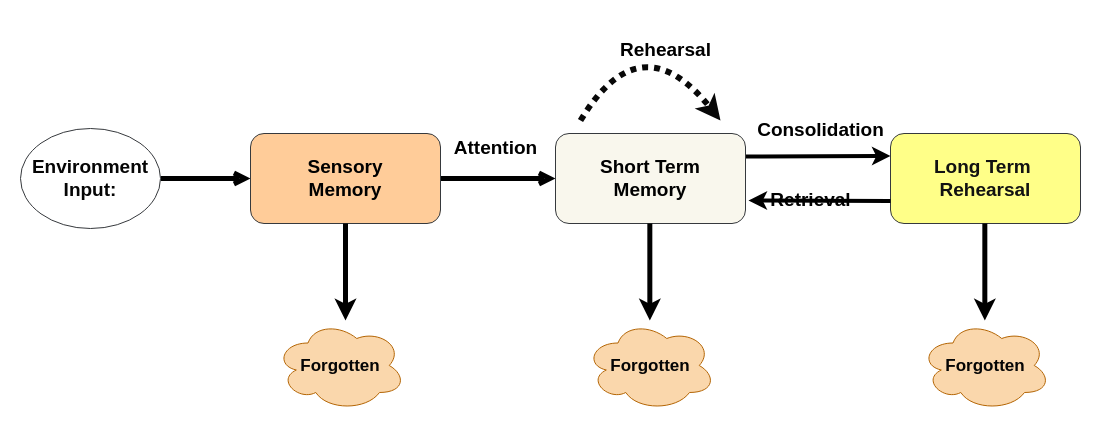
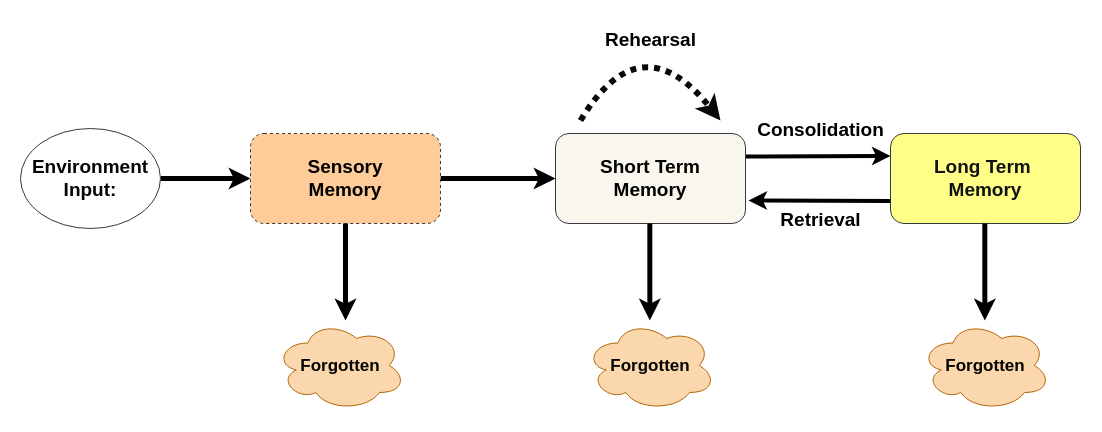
- <mxCell id="10" value="&lt;font color=&quot;#000000&quot;&gt;&lt;b&gt;Rehearsal&lt;/b&gt;&lt;/font&gt;" style="text;html=1;align=center;verticalAlign=middle;resizable=0;points=[];autosize=1;strokeColor=none;fillColor=none;fontSize=19;fontFamily=Helvetica;fontColor=default;" vertex="1" parent="1"><mxGeometry x="610" y="30" width="110" height="40" as="geometry" /></mxCell>
+ <mxCell id="10" value="&lt;font color=&quot;#000000&quot;&gt;&lt;b&gt;Rehearsal&lt;/b&gt;&lt;/font&gt;" style="text;html=1;align=center;verticalAlign=middle;resizable=0;points=[];autosize=1;strokeColor=none;fillColor=none;fontSize=19;fontFamily=Helvetica;fontColor=default;" vertex="1" parent="1"><mxGeometry x="595" y="20" width="110" height="40" as="geometry" /></mxCell>
- <mxCell id="12" value="&lt;font color=&quot;#000000&quot;&gt;&lt;b&gt;Attention&lt;/b&gt;&lt;/font&gt;" style="text;html=1;align=center;verticalAlign=middle;resizable=0;points=[];autosize=1;strokeColor=none;fillColor=none;fontSize=19;fontFamily=Helvetica;fontColor=default;" vertex="1" parent="1"><mxGeometry x="440" y="128" width="110" height="40" as="geometry" /></mxCell>
- <mxCell id="2" style="edgeStyle=none;html=1;fontSize=19;strokeColor=#000000;strokeWidth=5;endArrow=open;" edge="1" parent="1" source="3" target="5"><mxGeometry relative="1" as="geometry"><mxPoint x="280" y="178" as="targetPoint" /></mxGeometry></mxCell>
+ <mxCell id="2" style="edgeStyle=none;html=1;fontSize=19;strokeColor=#000000;strokeWidth=5;" edge="1" parent="1" source="3" target="5"><mxGeometry relative="1" as="geometry"><mxPoint x="280" y="178" as="targetPoint" /></mxGeometry></mxCell>
- <mxCell id="5" value="&lt;font color=&quot;#000000&quot;&gt;&lt;b&gt;Sensory&lt;br style=&quot;font-size: 19px;&quot;&gt;Memory&lt;/b&gt;&lt;/font&gt;" style="rounded=1;whiteSpace=wrap;html=1;fontSize=19;fillColor=#ffcc99;strokeColor=#36393d;" vertex="1" parent="1"><mxGeometry x="250" y="133" width="190" height="90" as="geometry" /></mxCell>
+ <mxCell id="5" value="&lt;font color=&quot;#000000&quot;&gt;&lt;b&gt;Sensory&lt;br style=&quot;font-size: 19px;&quot;&gt;Memory&lt;/b&gt;&lt;/font&gt;" style="rounded=1;whiteSpace=wrap;html=1;fontSize=19;fillColor=#ffcc99;strokeColor=#36393d;dashed=1;" vertex="1" parent="1"><mxGeometry x="250" y="133" width="190" height="90" as="geometry" /></mxCell>
- <mxCell id="4" value="" style="edgeStyle=none;html=1;fontFamily=Helvetica;fontSize=19;fontColor=default;strokeColor=#000000;strokeWidth=5;endArrow=open;" edge="1" parent="1" source="5" target="8"><mxGeometry relative="1" as="geometry" /></mxCell>
+ <mxCell id="4" value="" style="edgeStyle=none;html=1;fontFamily=Helvetica;fontSize=19;fontColor=default;strokeColor=#000000;strokeWidth=5;" edge="1" parent="1" source="5" target="8"><mxGeometry relative="1" as="geometry" /></mxCell>
- <mxCell id="9" value="&lt;font color=&quot;#121212&quot;&gt;&lt;b&gt;Long Term&amp;nbsp;&lt;br style=&quot;font-size: 19px;&quot;&gt;Rehearsal&lt;/b&gt;&lt;/font&gt;" style="whiteSpace=wrap;html=1;rounded=1;fontSize=19;fillColor=#ffff88;strokeColor=#36393d;" vertex="1" parent="1"><mxGeometry x="890" y="133" width="190" height="90" as="geometry" /></mxCell>
+ <mxCell id="9" value="&lt;font color=&quot;#121212&quot;&gt;&lt;b&gt;Long Term&amp;nbsp;&lt;br style=&quot;font-size: 19px;&quot;&gt;Memory&lt;/b&gt;&lt;/font&gt;" style="whiteSpace=wrap;html=1;rounded=1;fontSize=19;fillColor=#ffff88;strokeColor=#36393d;" vertex="1" parent="1"><mxGeometry x="890" y="133" width="190" height="90" as="geometry" /></mxCell>
- <mxCell id="17" value="&lt;font color=&quot;#000000&quot;&gt;&lt;b&gt;Retrieval&lt;/b&gt;&lt;/font&gt;" style="text;html=1;align=center;verticalAlign=middle;resizable=0;points=[];autosize=1;strokeColor=none;fillColor=none;fontSize=19;fontFamily=Helvetica;fontColor=default;" vertex="1" parent="1"><mxGeometry x="760" y="180" width="100" height="40" as="geometry" /></mxCell>
+ <mxCell id="17" value="&lt;font color=&quot;#000000&quot;&gt;&lt;b&gt;Retrieval&lt;/b&gt;&lt;/font&gt;" style="text;html=1;align=center;verticalAlign=middle;resizable=0;points=[];autosize=1;strokeColor=none;fillColor=none;fontSize=19;fontFamily=Helvetica;fontColor=default;" vertex="1" parent="1"><mxGeometry x="770" y="200" width="100" height="40" as="geometry" /></mxCell>
